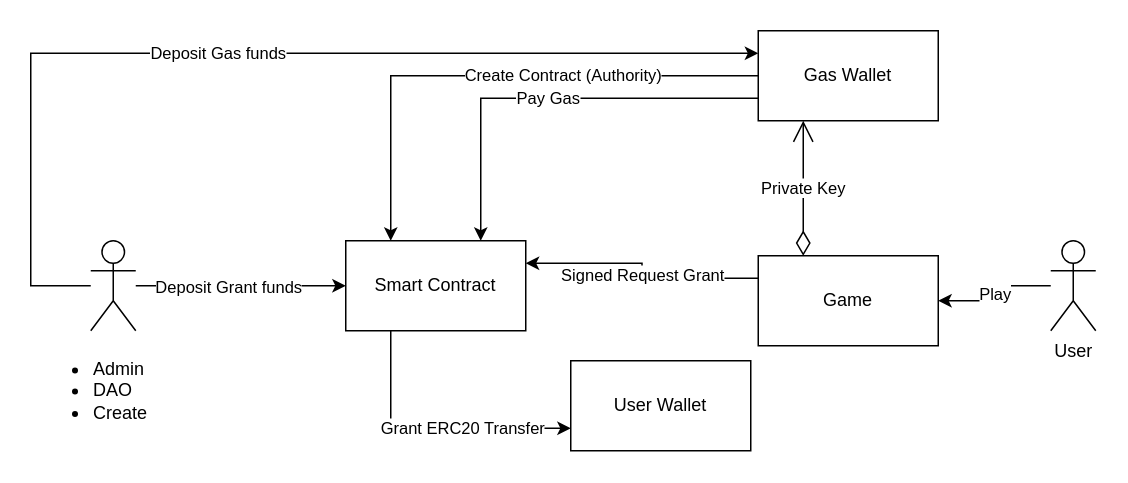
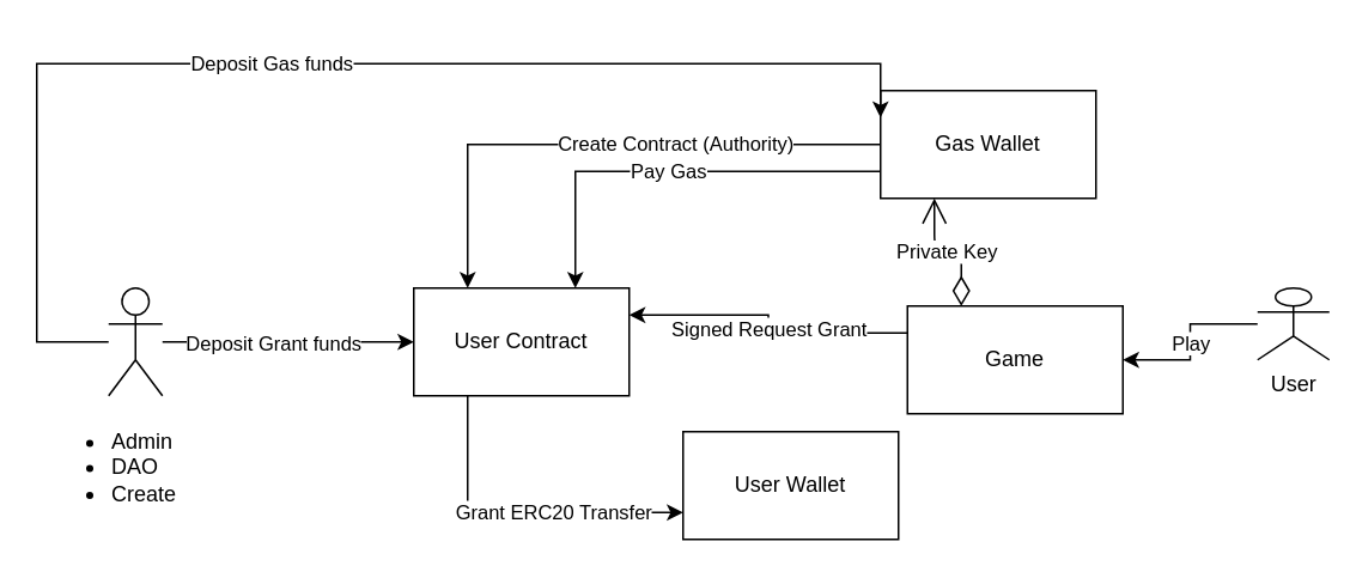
- <mxCell id="4" value="Gas Wallet" style="rounded=0;whiteSpace=wrap;html=1;" parent="1" vertex="1"><mxGeometry x="505" y="20" width="120" height="60" as="geometry" /></mxCell>
+ <mxCell id="4" value="Gas Wallet" style="rounded=0;whiteSpace=wrap;html=1;" parent="1" vertex="1"><mxGeometry x="490" y="50" width="120" height="60" as="geometry" /></mxCell>
- <mxCell id="6" value="Smart Contract" style="rounded=0;whiteSpace=wrap;html=1;" parent="1" vertex="1"><mxGeometry x="230" y="160" width="120" height="60" as="geometry" /></mxCell>
+ <mxCell id="6" value="User Contract" style="rounded=0;whiteSpace=wrap;html=1;" parent="1" vertex="1"><mxGeometry x="230" y="160" width="120" height="60" as="geometry" /></mxCell>
- <mxCell id="12" value="User" style="shape=umlActor;verticalLabelPosition=bottom;verticalAlign=top;html=1;" parent="1" vertex="1"><mxGeometry x="700" y="160" width="30" height="60" as="geometry" /></mxCell>
+ <mxCell id="12" value="User" style="shape=umlActor;verticalLabelPosition=bottom;verticalAlign=top;html=1;" parent="1" vertex="1"><mxGeometry x="700" y="160" width="40" height="40" as="geometry" /></mxCell>
